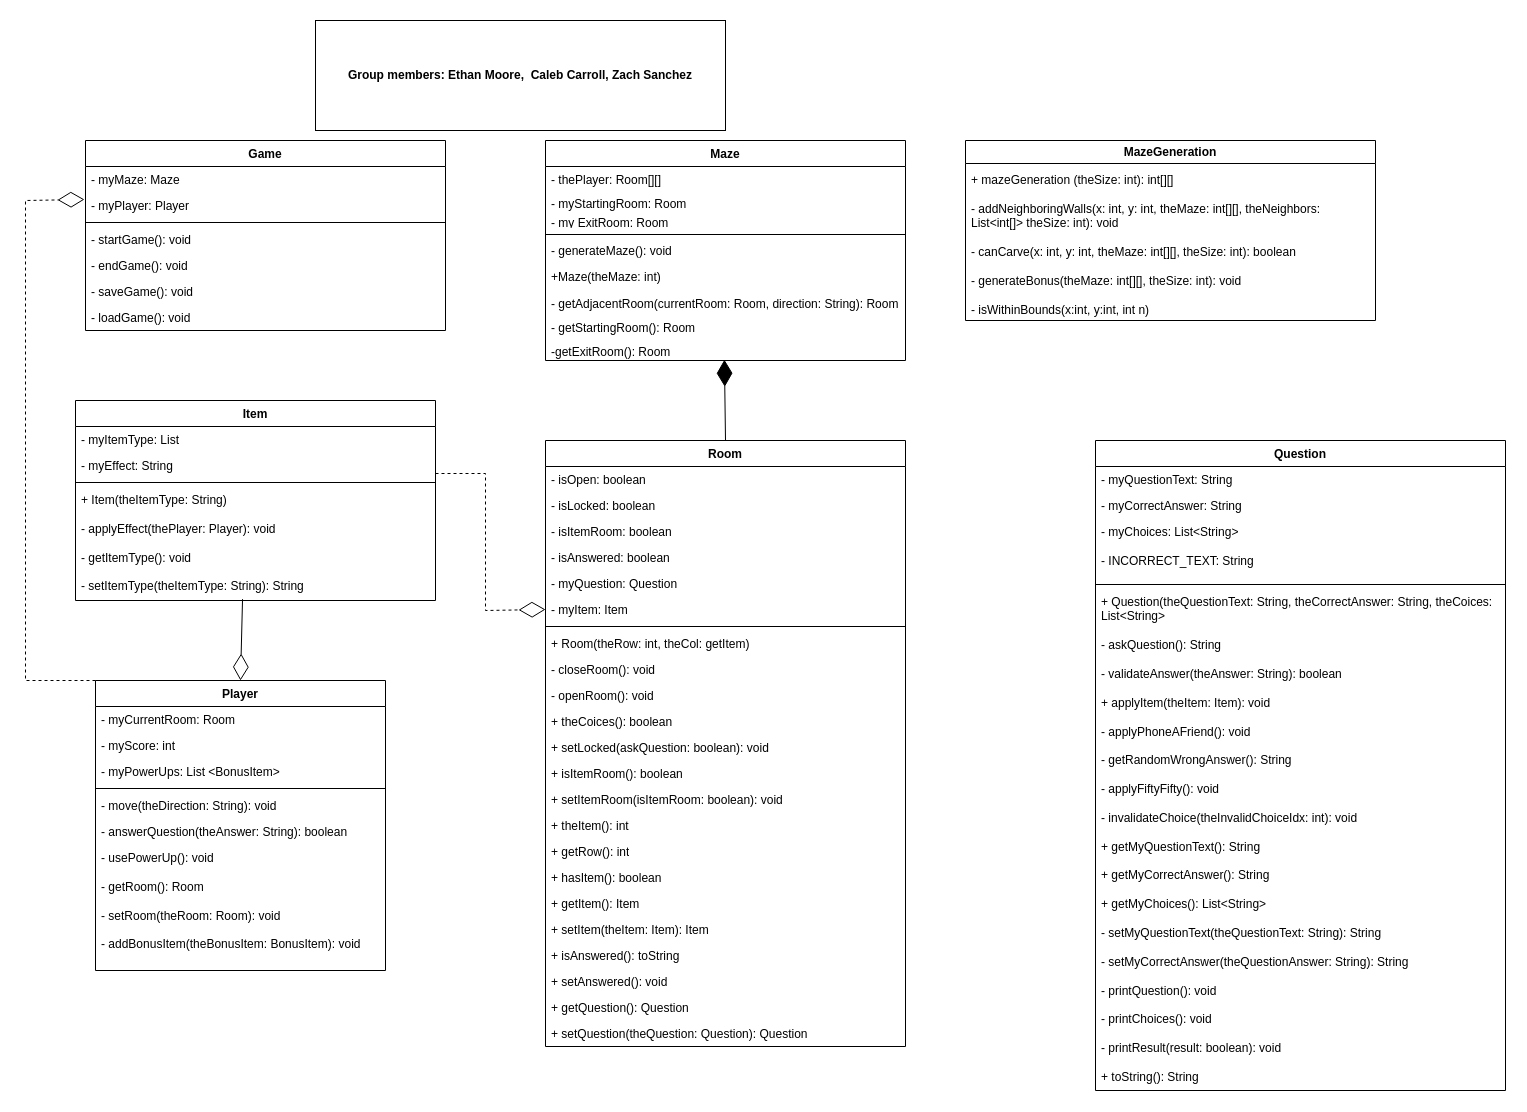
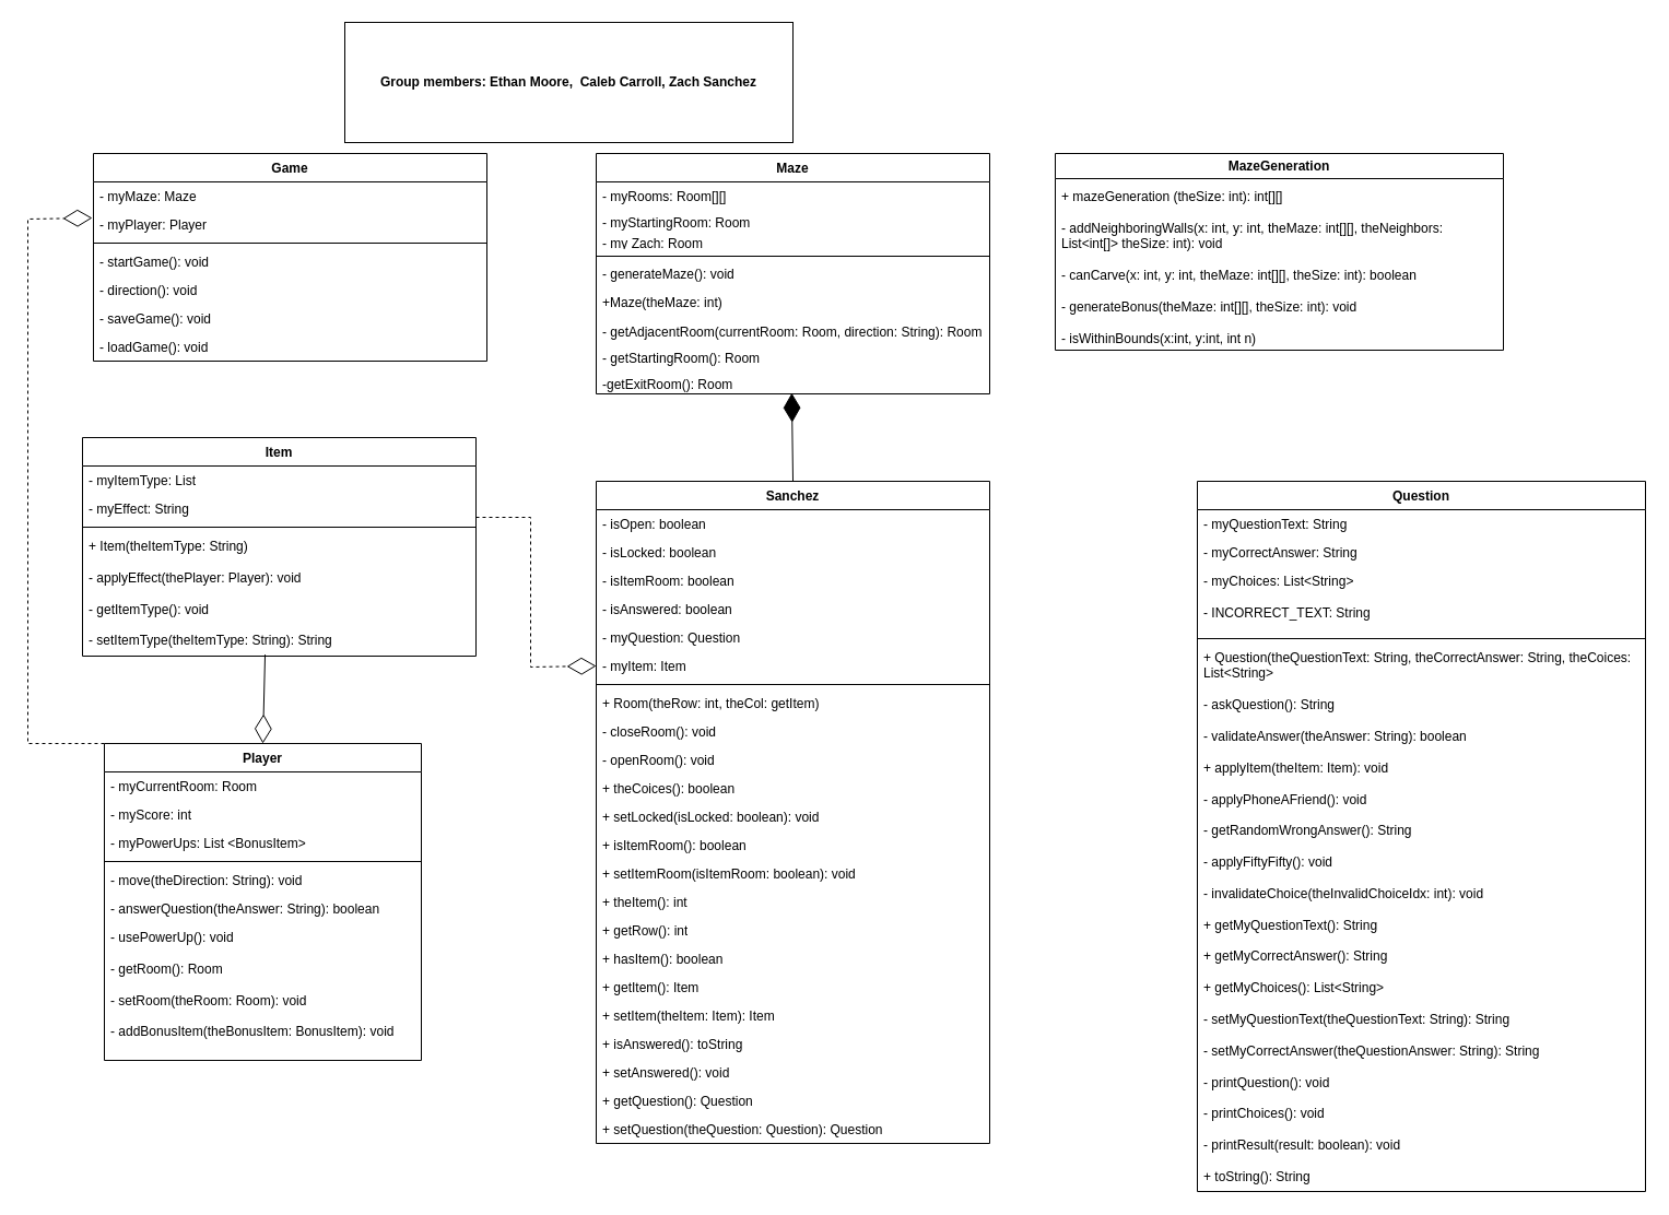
- <mxCell id="11" value="- thePlayer: Room[][]" style="text;strokeColor=none;fillColor=none;align=left;verticalAlign=top;spacingLeft=4;spacingRight=4;overflow=hidden;rotatable=0;points=[[0,0.5],[1,0.5]];portConstraint=eastwest;whiteSpace=wrap;html=1;" parent="10" vertex="1"><mxGeometry y="26" width="360" height="24" as="geometry" /></mxCell>
+ <mxCell id="11" value="- myRooms: Room[][]" style="text;strokeColor=none;fillColor=none;align=left;verticalAlign=top;spacingLeft=4;spacingRight=4;overflow=hidden;rotatable=0;points=[[0,0.5],[1,0.5]];portConstraint=eastwest;whiteSpace=wrap;html=1;" parent="10" vertex="1"><mxGeometry y="26" width="360" height="24" as="geometry" /></mxCell>
- <mxCell id="12" value="&lt;p style=&quot;line-height: 0%;&quot;&gt;- myStartingRoom: Room&lt;/p&gt;&lt;div&gt;&lt;span style=&quot;background-color: initial;&quot;&gt;- my ExitRoom: Room&lt;/span&gt;&lt;/div&gt;&lt;p&gt;&lt;/p&gt;" style="text;strokeColor=none;fillColor=none;align=left;verticalAlign=bottom;spacingLeft=4;spacingRight=4;overflow=hidden;rotatable=0;points=[[0,0.5],[1,0.5]];portConstraint=eastwest;whiteSpace=wrap;html=1;horizontal=1;" parent="10" vertex="1"><mxGeometry y="50" width="360" height="40" as="geometry" /></mxCell>
+ <mxCell id="12" value="&lt;p style=&quot;line-height: 0%;&quot;&gt;- myStartingRoom: Room&lt;/p&gt;&lt;div&gt;&lt;span style=&quot;background-color: initial;&quot;&gt;- my Zach: Room&lt;/span&gt;&lt;/div&gt;&lt;p&gt;&lt;/p&gt;" style="text;strokeColor=none;fillColor=none;align=left;verticalAlign=bottom;spacingLeft=4;spacingRight=4;overflow=hidden;rotatable=0;points=[[0,0.5],[1,0.5]];portConstraint=eastwest;whiteSpace=wrap;html=1;horizontal=1;" parent="10" vertex="1"><mxGeometry y="50" width="360" height="40" as="geometry" /></mxCell>
- <mxCell id="55" value="- endGame(): void" style="text;strokeColor=none;fillColor=none;align=left;verticalAlign=top;spacingLeft=4;spacingRight=4;overflow=hidden;rotatable=0;points=[[0,0.5],[1,0.5]];portConstraint=eastwest;whiteSpace=wrap;html=1;" parent="50" vertex="1"><mxGeometry y="112" width="360" height="26" as="geometry" /></mxCell>
+ <mxCell id="55" value="- direction(): void" style="text;strokeColor=none;fillColor=none;align=left;verticalAlign=top;spacingLeft=4;spacingRight=4;overflow=hidden;rotatable=0;points=[[0,0.5],[1,0.5]];portConstraint=eastwest;whiteSpace=wrap;html=1;" parent="50" vertex="1"><mxGeometry y="112" width="360" height="26" as="geometry" /></mxCell>
- <mxCell id="15" value="Room&lt;div&gt;&lt;br&gt;&lt;/div&gt;" style="swimlane;fontStyle=1;align=center;verticalAlign=top;childLayout=stackLayout;horizontal=1;startSize=26;horizontalStack=0;resizeParent=1;resizeParentMax=0;resizeLast=0;collapsible=1;marginBottom=0;whiteSpace=wrap;html=1;" parent="1" vertex="1"><mxGeometry x="540" y="440" width="360" height="606" as="geometry" /></mxCell>
+ <mxCell id="15" value="Sanchez&lt;div&gt;&lt;br&gt;&lt;/div&gt;" style="swimlane;fontStyle=1;align=center;verticalAlign=top;childLayout=stackLayout;horizontal=1;startSize=26;horizontalStack=0;resizeParent=1;resizeParentMax=0;resizeLast=0;collapsible=1;marginBottom=0;whiteSpace=wrap;html=1;" parent="1" vertex="1"><mxGeometry x="540" y="440" width="360" height="606" as="geometry" /></mxCell>
- <mxCell id="27" value="+ setLocked(askQuestion: boolean): void" style="text;strokeColor=none;fillColor=none;align=left;verticalAlign=top;spacingLeft=4;spacingRight=4;overflow=hidden;rotatable=0;points=[[0,0.5],[1,0.5]];portConstraint=eastwest;whiteSpace=wrap;html=1;" vertex="1" parent="15"><mxGeometry y="294" width="360" height="26" as="geometry" /></mxCell>
+ <mxCell id="27" value="+ setLocked(isLocked: boolean): void" style="text;strokeColor=none;fillColor=none;align=left;verticalAlign=top;spacingLeft=4;spacingRight=4;overflow=hidden;rotatable=0;points=[[0,0.5],[1,0.5]];portConstraint=eastwest;whiteSpace=wrap;html=1;" vertex="1" parent="15"><mxGeometry y="294" width="360" height="26" as="geometry" /></mxCell>
